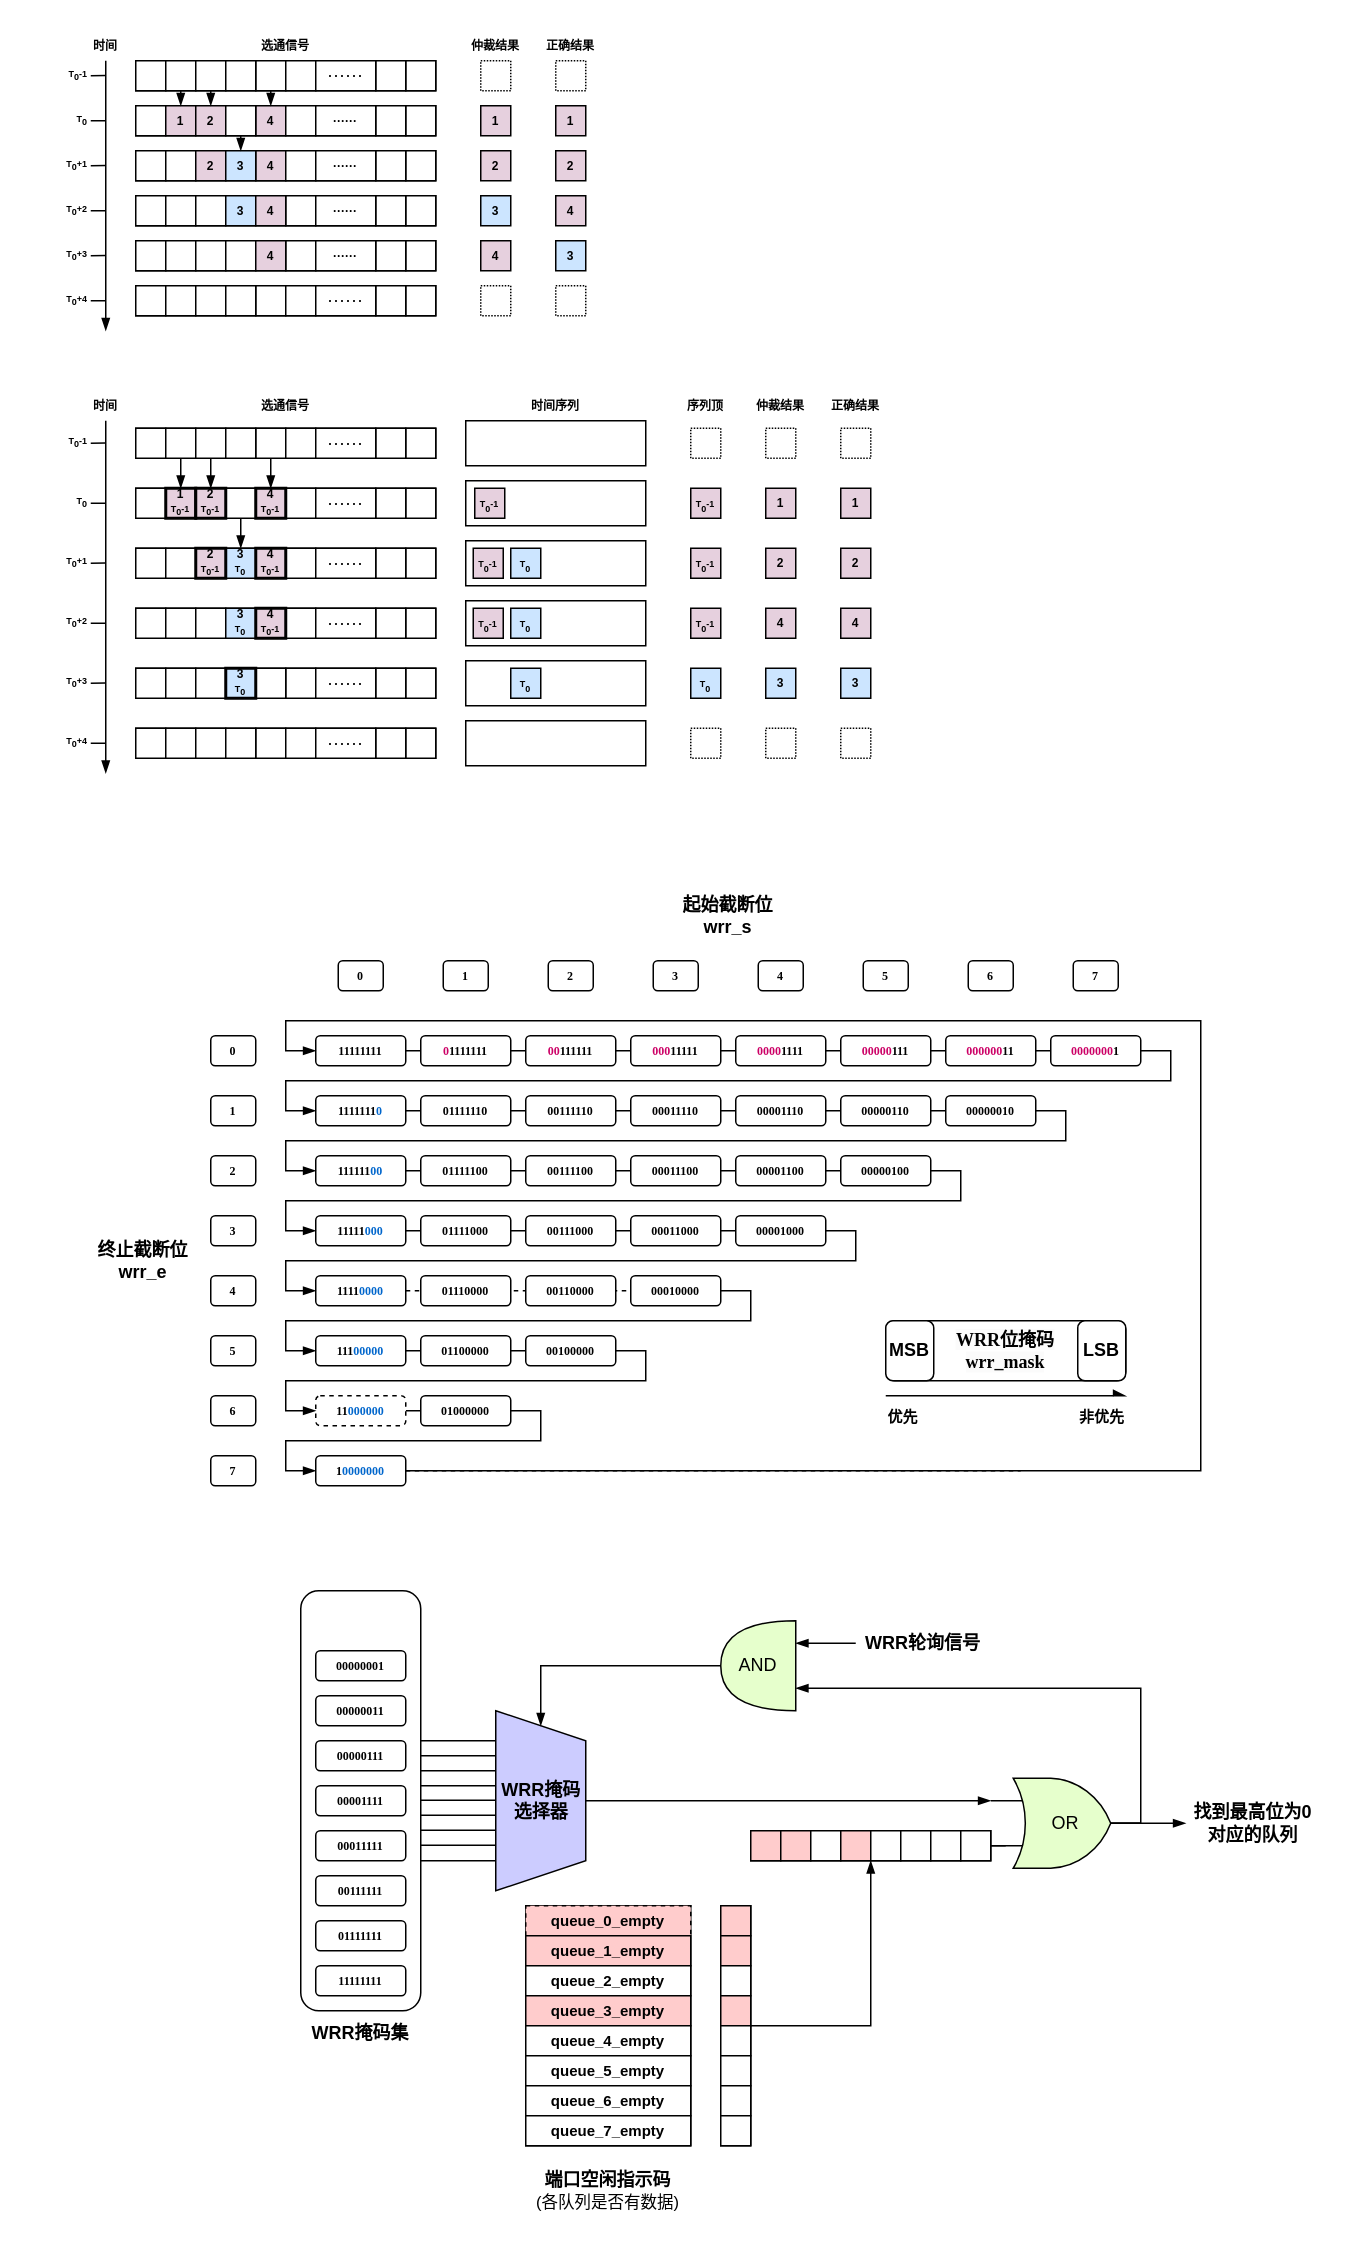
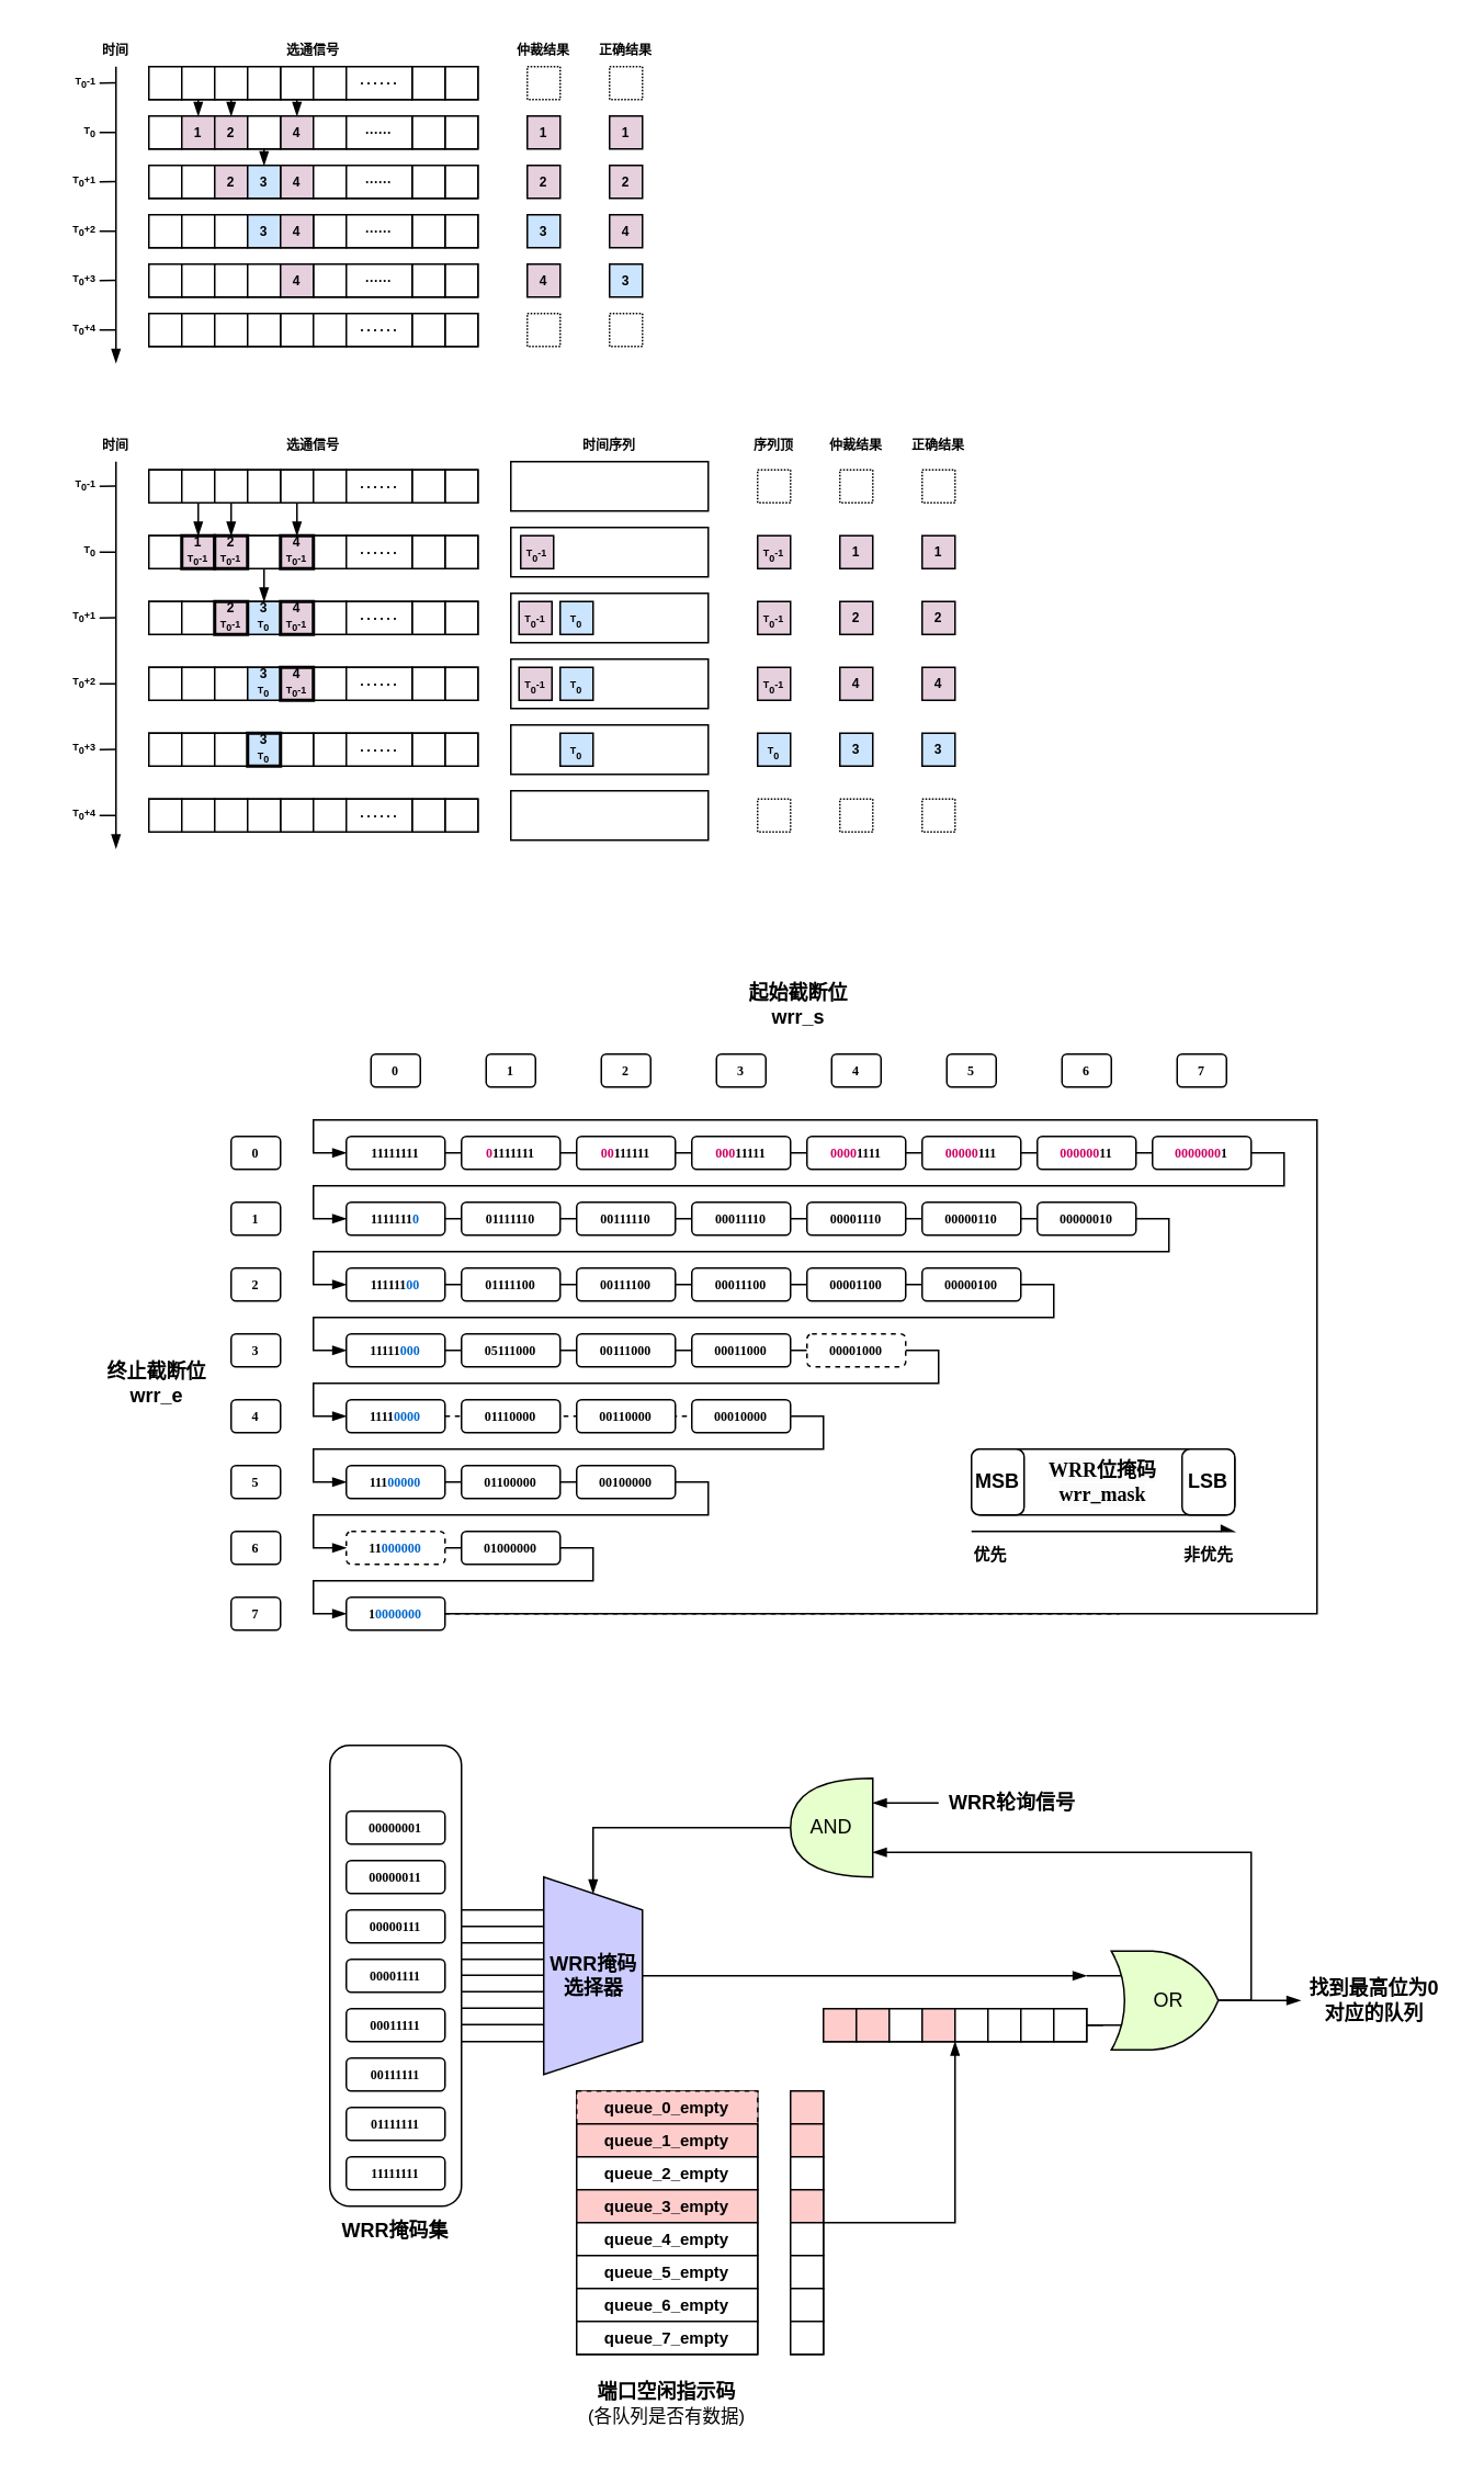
- <mxCell id="241" value="01111000" style="rounded=1;whiteSpace=wrap;html=1;shadow=0;labelBackgroundColor=none;strokeWidth=1;fontFamily=Verdana;fontSize=8;align=center;fontStyle=1" parent="212" vertex="1"><mxGeometry x="230" y="220" width="60" height="20" as="geometry" /></mxCell>
+ <mxCell id="241" value="05111000" style="rounded=1;whiteSpace=wrap;html=1;shadow=0;labelBackgroundColor=none;strokeWidth=1;fontFamily=Verdana;fontSize=8;align=center;fontStyle=1" parent="212" vertex="1"><mxGeometry x="230" y="220" width="60" height="20" as="geometry" /></mxCell>
- <mxCell id="244" value="00001000" style="rounded=1;whiteSpace=wrap;html=1;shadow=0;labelBackgroundColor=none;strokeWidth=1;fontFamily=Verdana;fontSize=8;align=center;fontStyle=1" parent="212" vertex="1"><mxGeometry x="440" y="220" width="60" height="20" as="geometry" /></mxCell>
+ <mxCell id="244" value="00001000" style="rounded=1;whiteSpace=wrap;html=1;shadow=0;labelBackgroundColor=none;strokeWidth=1;fontFamily=Verdana;fontSize=8;align=center;fontStyle=1;dashed=1;" parent="212" vertex="1"><mxGeometry x="440" y="220" width="60" height="20" as="geometry" /></mxCell>
